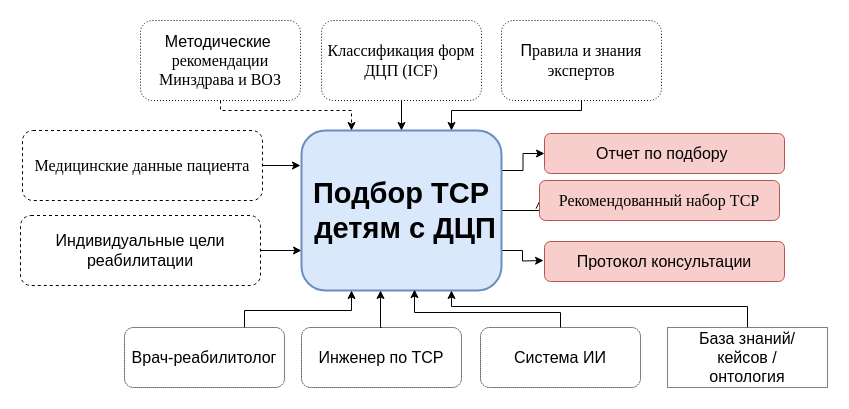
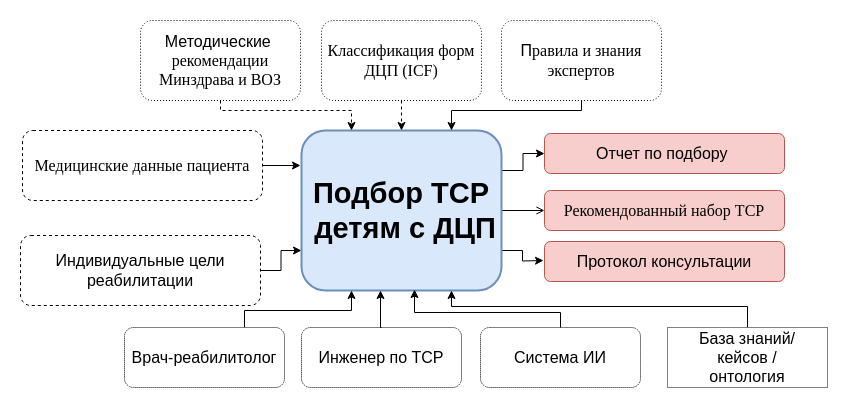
- <mxCell id="15" style="edgeStyle=orthogonalEdgeStyle;rounded=0;orthogonalLoop=1;jettySize=auto;html=1;exitX=0.5;exitY=1;exitDx=0;exitDy=0;entryX=0.5;entryY=0;entryDx=0;entryDy=0;" parent="1" source="16" target="9" edge="1"><mxGeometry relative="1" as="geometry" /></mxCell>
+ <mxCell id="15" style="edgeStyle=orthogonalEdgeStyle;rounded=0;orthogonalLoop=1;jettySize=auto;html=1;exitX=0.5;exitY=1;exitDx=0;exitDy=0;entryX=0.5;entryY=0;entryDx=0;entryDy=0;dashed=1;" parent="1" source="16" target="9" edge="1"><mxGeometry relative="1" as="geometry" /></mxCell>
- <mxCell id="11" value="&lt;span style=&quot;font-family: Times; text-align: left;&quot;&gt;Рекомендованный набор ТСР&lt;/span&gt;" style="rounded=1;whiteSpace=wrap;html=1;fontSize=16;fillColor=#f8cecc;strokeColor=#b85450;" parent="1" vertex="1"><mxGeometry x="539" y="180" width="240" height="40" as="geometry" /></mxCell>
+ <mxCell id="11" value="&lt;span style=&quot;font-family: Times; text-align: left;&quot;&gt;Рекомендованный набор ТСР&lt;/span&gt;" style="rounded=1;whiteSpace=wrap;html=1;fontSize=16;fillColor=#f8cecc;strokeColor=#b85450;" parent="1" vertex="1"><mxGeometry x="544" y="190" width="240" height="40" as="geometry" /></mxCell>
- <mxCell id="5" value="Индивидуальные цели реабилитации" style="rounded=1;whiteSpace=wrap;html=1;fontSize=16;dashed=1;" parent="1" vertex="1"><mxGeometry x="20" y="215" width="240" height="70" as="geometry" /></mxCell>
+ <mxCell id="5" value="Индивидуальные цели реабилитации" style="rounded=1;whiteSpace=wrap;html=1;fontSize=16;dashed=1;" parent="1" vertex="1"><mxGeometry x="20" y="235" width="240" height="70" as="geometry" /></mxCell>
